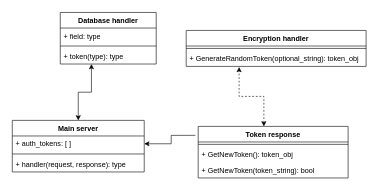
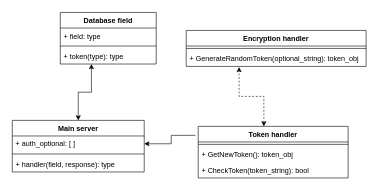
- <mxCell id="15" value="Database handler" style="swimlane;fontStyle=1;align=center;verticalAlign=top;childLayout=stackLayout;horizontal=1;startSize=26;horizontalStack=0;resizeParent=1;resizeParentMax=0;resizeLast=0;collapsible=1;marginBottom=0;" vertex="1" parent="1"><mxGeometry x="100" y="20" width="160" height="86" as="geometry" /></mxCell>
+ <mxCell id="15" value="Database field" style="swimlane;fontStyle=1;align=center;verticalAlign=top;childLayout=stackLayout;horizontal=1;startSize=26;horizontalStack=0;resizeParent=1;resizeParentMax=0;resizeLast=0;collapsible=1;marginBottom=0;" vertex="1" parent="1"><mxGeometry x="100" y="20" width="160" height="86" as="geometry" /></mxCell>
- <mxCell id="3" value="Token response" style="swimlane;fontStyle=1;align=center;verticalAlign=top;childLayout=stackLayout;horizontal=1;startSize=26;horizontalStack=0;resizeParent=1;resizeParentMax=0;resizeLast=0;collapsible=1;marginBottom=0;" vertex="1" parent="1"><mxGeometry x="330" y="210" width="250" height="86" as="geometry" /></mxCell>
+ <mxCell id="3" value="Token handler" style="swimlane;fontStyle=1;align=center;verticalAlign=top;childLayout=stackLayout;horizontal=1;startSize=26;horizontalStack=0;resizeParent=1;resizeParentMax=0;resizeLast=0;collapsible=1;marginBottom=0;" vertex="1" parent="1"><mxGeometry x="330" y="210" width="250" height="86" as="geometry" /></mxCell>
- <mxCell id="12" value="+ auth_tokens: [ ]" style="text;strokeColor=none;fillColor=none;align=left;verticalAlign=top;spacingLeft=4;spacingRight=4;overflow=hidden;rotatable=0;points=[[0,0.5],[1,0.5]];portConstraint=eastwest;" vertex="1" parent="11"><mxGeometry y="26" width="220" height="26" as="geometry" /></mxCell>
+ <mxCell id="12" value="+ auth_optional: [ ]" style="text;strokeColor=none;fillColor=none;align=left;verticalAlign=top;spacingLeft=4;spacingRight=4;overflow=hidden;rotatable=0;points=[[0,0.5],[1,0.5]];portConstraint=eastwest;" vertex="1" parent="11"><mxGeometry y="26" width="220" height="26" as="geometry" /></mxCell>
- <mxCell id="14" value="+ handler(request, response): type" style="text;strokeColor=none;fillColor=none;align=left;verticalAlign=top;spacingLeft=4;spacingRight=4;overflow=hidden;rotatable=0;points=[[0,0.5],[1,0.5]];portConstraint=eastwest;" vertex="1" parent="11"><mxGeometry y="60" width="220" height="26" as="geometry" /></mxCell>
+ <mxCell id="14" value="+ handler(field, response): type" style="text;strokeColor=none;fillColor=none;align=left;verticalAlign=top;spacingLeft=4;spacingRight=4;overflow=hidden;rotatable=0;points=[[0,0.5],[1,0.5]];portConstraint=eastwest;" vertex="1" parent="11"><mxGeometry y="60" width="220" height="26" as="geometry" /></mxCell>
- <mxCell id="6" value="+ GetNewToken(token_string): bool" style="text;strokeColor=none;fillColor=none;align=left;verticalAlign=top;spacingLeft=4;spacingRight=4;overflow=hidden;rotatable=0;points=[[0,0.5],[1,0.5]];portConstraint=eastwest;" vertex="1" parent="3"><mxGeometry y="60" width="250" height="26" as="geometry" /></mxCell>
+ <mxCell id="6" value="+ CheckToken(token_string): bool" style="text;strokeColor=none;fillColor=none;align=left;verticalAlign=top;spacingLeft=4;spacingRight=4;overflow=hidden;rotatable=0;points=[[0,0.5],[1,0.5]];portConstraint=eastwest;" vertex="1" parent="3"><mxGeometry y="60" width="250" height="26" as="geometry" /></mxCell>
